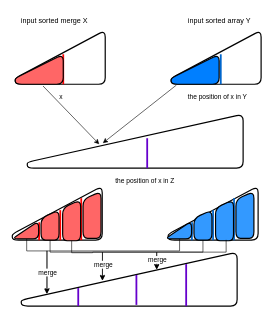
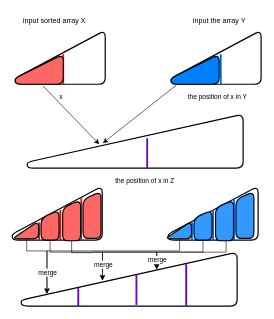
- <mxCell id="5" value="input sorted merge X" style="text;html=1;align=center;verticalAlign=middle;resizable=0;points=[];autosize=1;strokeColor=none;fillColor=none;" vertex="1" parent="1"><mxGeometry x="25" y="20" width="130" height="30" as="geometry" /></mxCell>
+ <mxCell id="5" value="input sorted array X" style="text;html=1;align=center;verticalAlign=middle;resizable=0;points=[];autosize=1;strokeColor=none;fillColor=none;" vertex="1" parent="1"><mxGeometry x="25" y="20" width="130" height="30" as="geometry" /></mxCell>
- <mxCell id="6" value="input sorted array Y" style="text;html=1;align=center;verticalAlign=middle;resizable=0;points=[];autosize=1;strokeColor=none;fillColor=none;" vertex="1" parent="1"><mxGeometry x="300" y="20" width="130" height="30" as="geometry" /></mxCell>
+ <mxCell id="6" value="input the array Y" style="text;html=1;align=center;verticalAlign=middle;resizable=0;points=[];autosize=1;strokeColor=none;fillColor=none;" vertex="1" parent="1"><mxGeometry x="300" y="20" width="130" height="30" as="geometry" /></mxCell>
